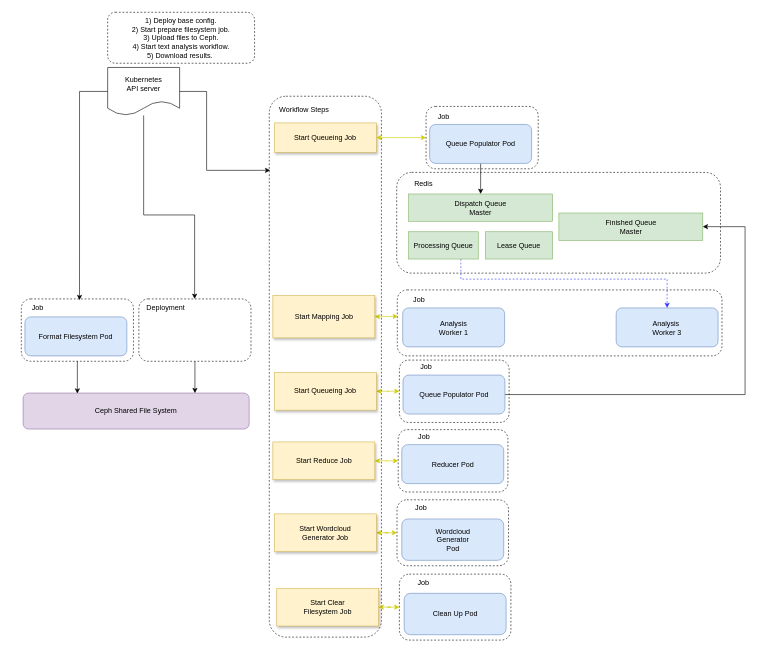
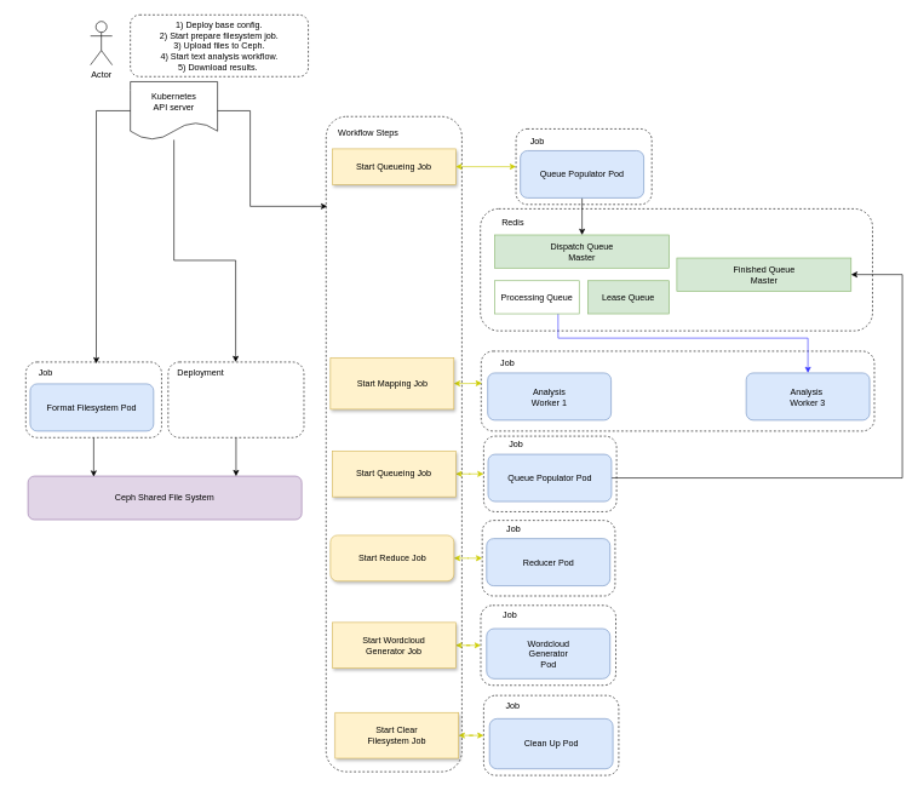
+ <mxCell id="25" value="Actor" style="shape=umlActor;verticalLabelPosition=bottom;labelBackgroundColor=#ffffff;verticalAlign=top;html=1;outlineConnect=0;fillColor=none;" parent="1" vertex="1"><mxGeometry x="124" y="29" width="30" height="60" as="geometry" /></mxCell>
- <mxCell id="34" value="Processing Queue" style="rounded=0;whiteSpace=wrap;html=1;fillColor=#d5e8d4;strokeColor=#82b366;" parent="1" vertex="1"><mxGeometry x="681" y="386" width="116" height="45.5" as="geometry" /></mxCell>
+ <mxCell id="34" value="Processing Queue" style="rounded=0;whiteSpace=wrap;html=1;fillColor=#ffffff;strokeColor=#82b366;" parent="1" vertex="1"><mxGeometry x="681" y="386" width="116" height="45.5" as="geometry" /></mxCell>
- <mxCell id="13" style="edgeStyle=orthogonalEdgeStyle;rounded=0;orthogonalLoop=1;jettySize=auto;html=1;entryX=0.5;entryY=0;entryDx=0;entryDy=0;exitX=0.75;exitY=1;exitDx=0;exitDy=0;strokeColor=#3333FF;dashed=1;" parent="1" source="34" target="10" edge="1"><mxGeometry relative="1" as="geometry"><mxPoint x="882" y="385.5" as="sourcePoint" /><Array as="points"><mxPoint x="768" y="465" /><mxPoint x="1112" y="465" /></Array></mxGeometry></mxCell>
+ <mxCell id="13" style="edgeStyle=orthogonalEdgeStyle;rounded=0;orthogonalLoop=1;jettySize=auto;html=1;entryX=0.5;entryY=0;entryDx=0;entryDy=0;exitX=0.75;exitY=1;exitDx=0;exitDy=0;strokeColor=#3333FF;" parent="1" source="34" target="10" edge="1"><mxGeometry relative="1" as="geometry"><mxPoint x="882" y="385.5" as="sourcePoint" /><Array as="points"><mxPoint x="768" y="465" /><mxPoint x="1112" y="465" /></Array></mxGeometry></mxCell>
- <mxCell id="45" value="Start Reduce Job" style="rounded=0;whiteSpace=wrap;html=1;fillColor=#fff2cc;strokeColor=#d6b656;shadow=1;" parent="1" vertex="1"><mxGeometry x="454.5" y="736.5" width="170" height="63" as="geometry" /></mxCell>
+ <mxCell id="45" value="Start Reduce Job" style="whiteSpace=wrap;html=1;fillColor=#fff2cc;strokeColor=#d6b656;shadow=1;rounded=1;" parent="1" vertex="1"><mxGeometry x="454.5" y="736.5" width="170" height="63" as="geometry" /></mxCell>
